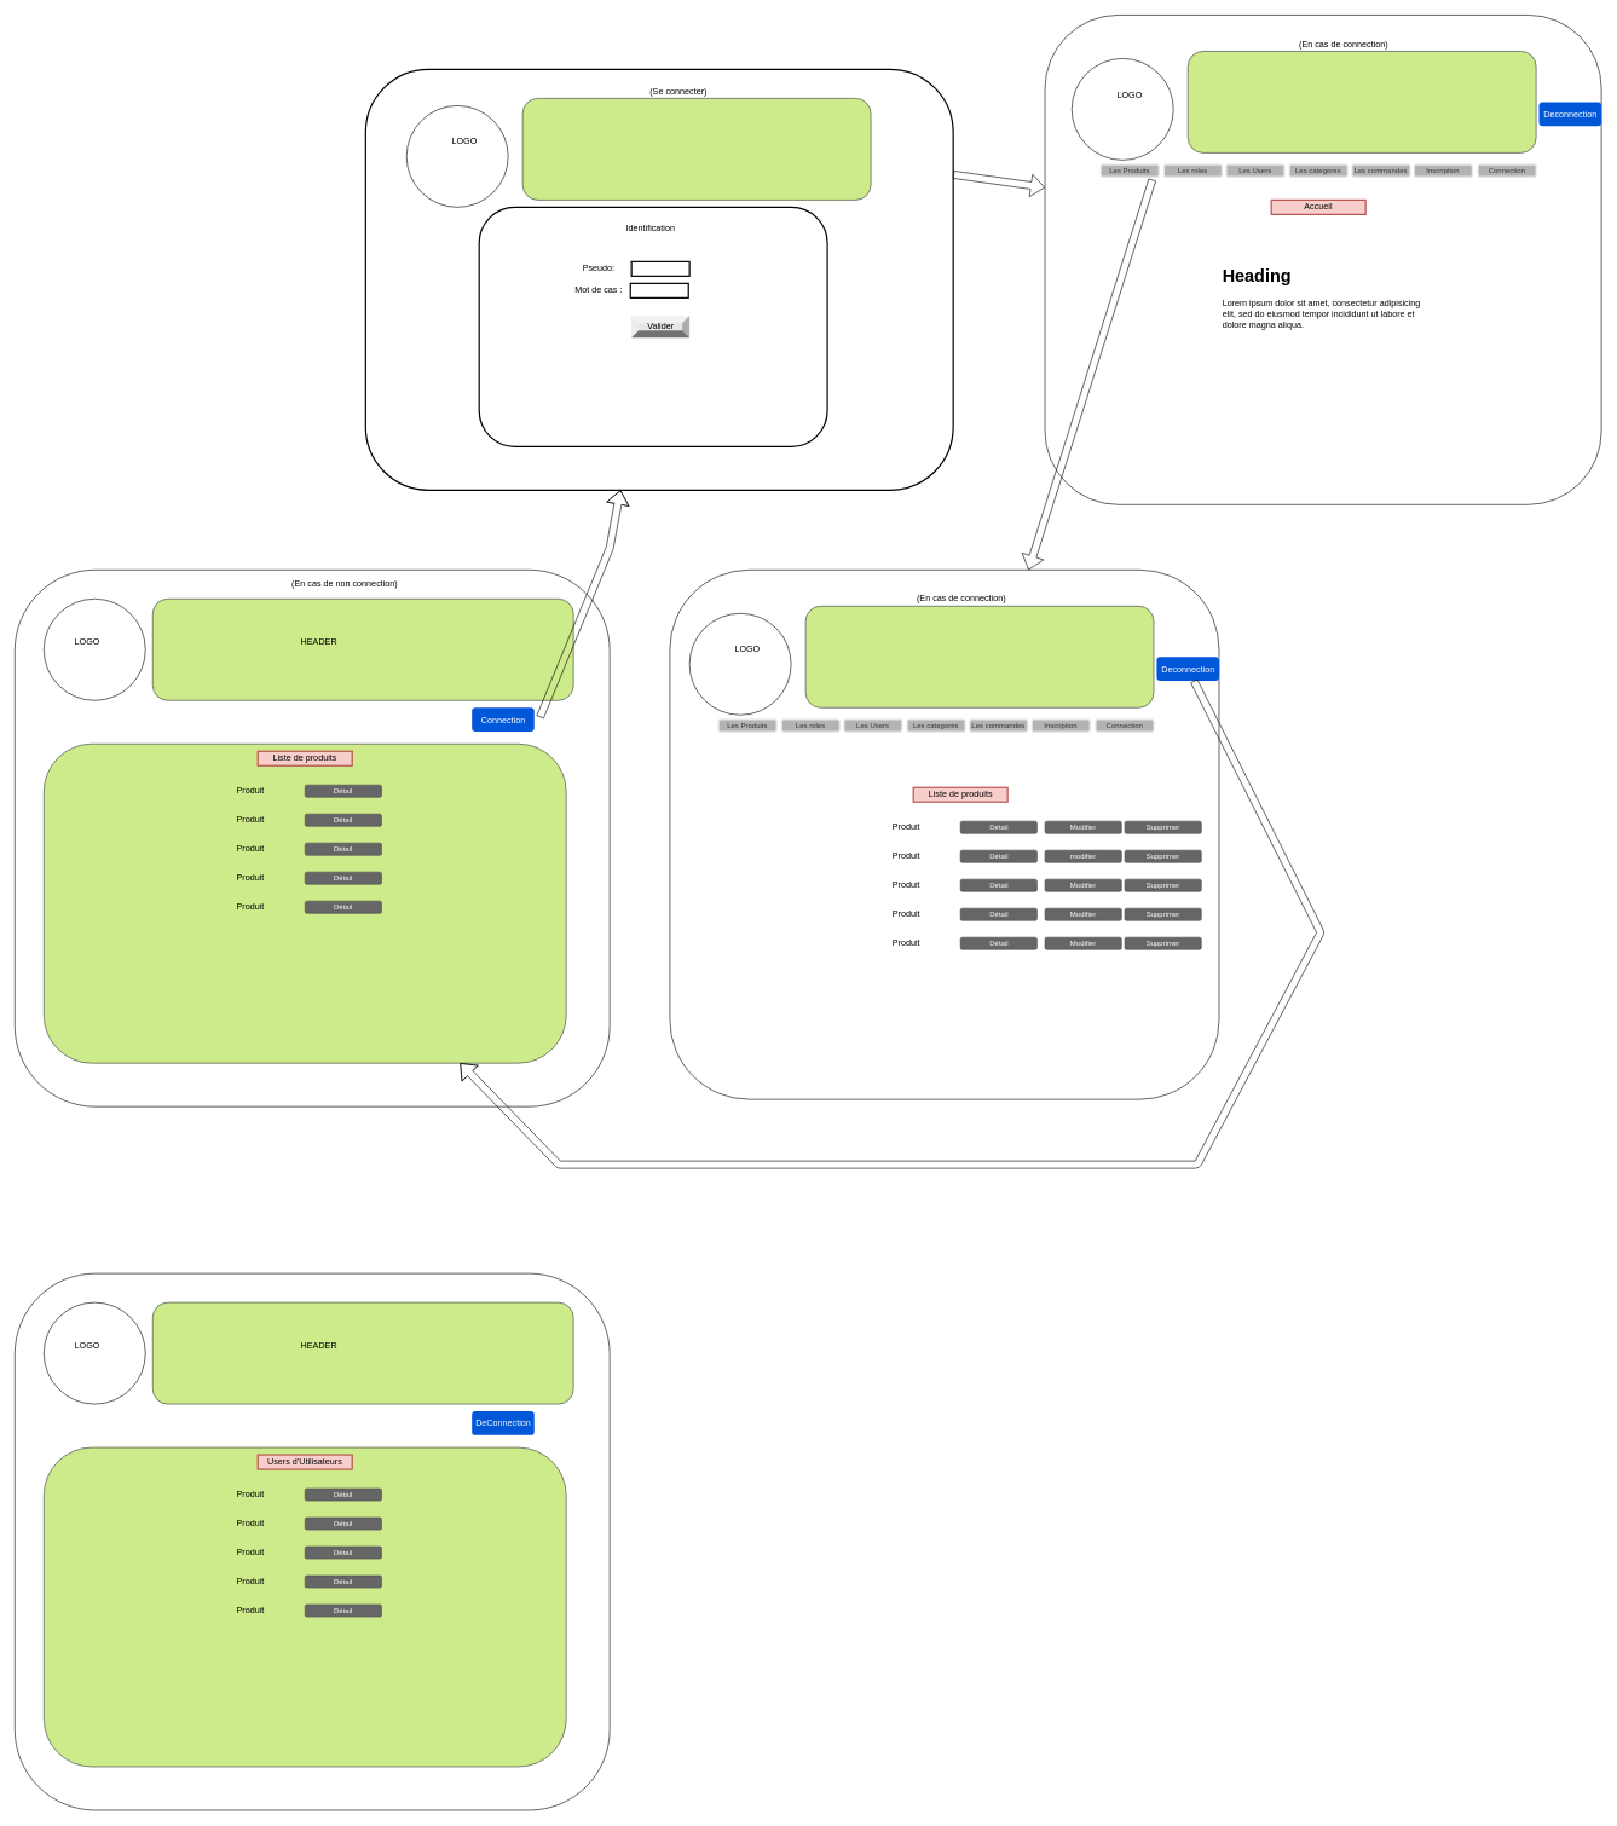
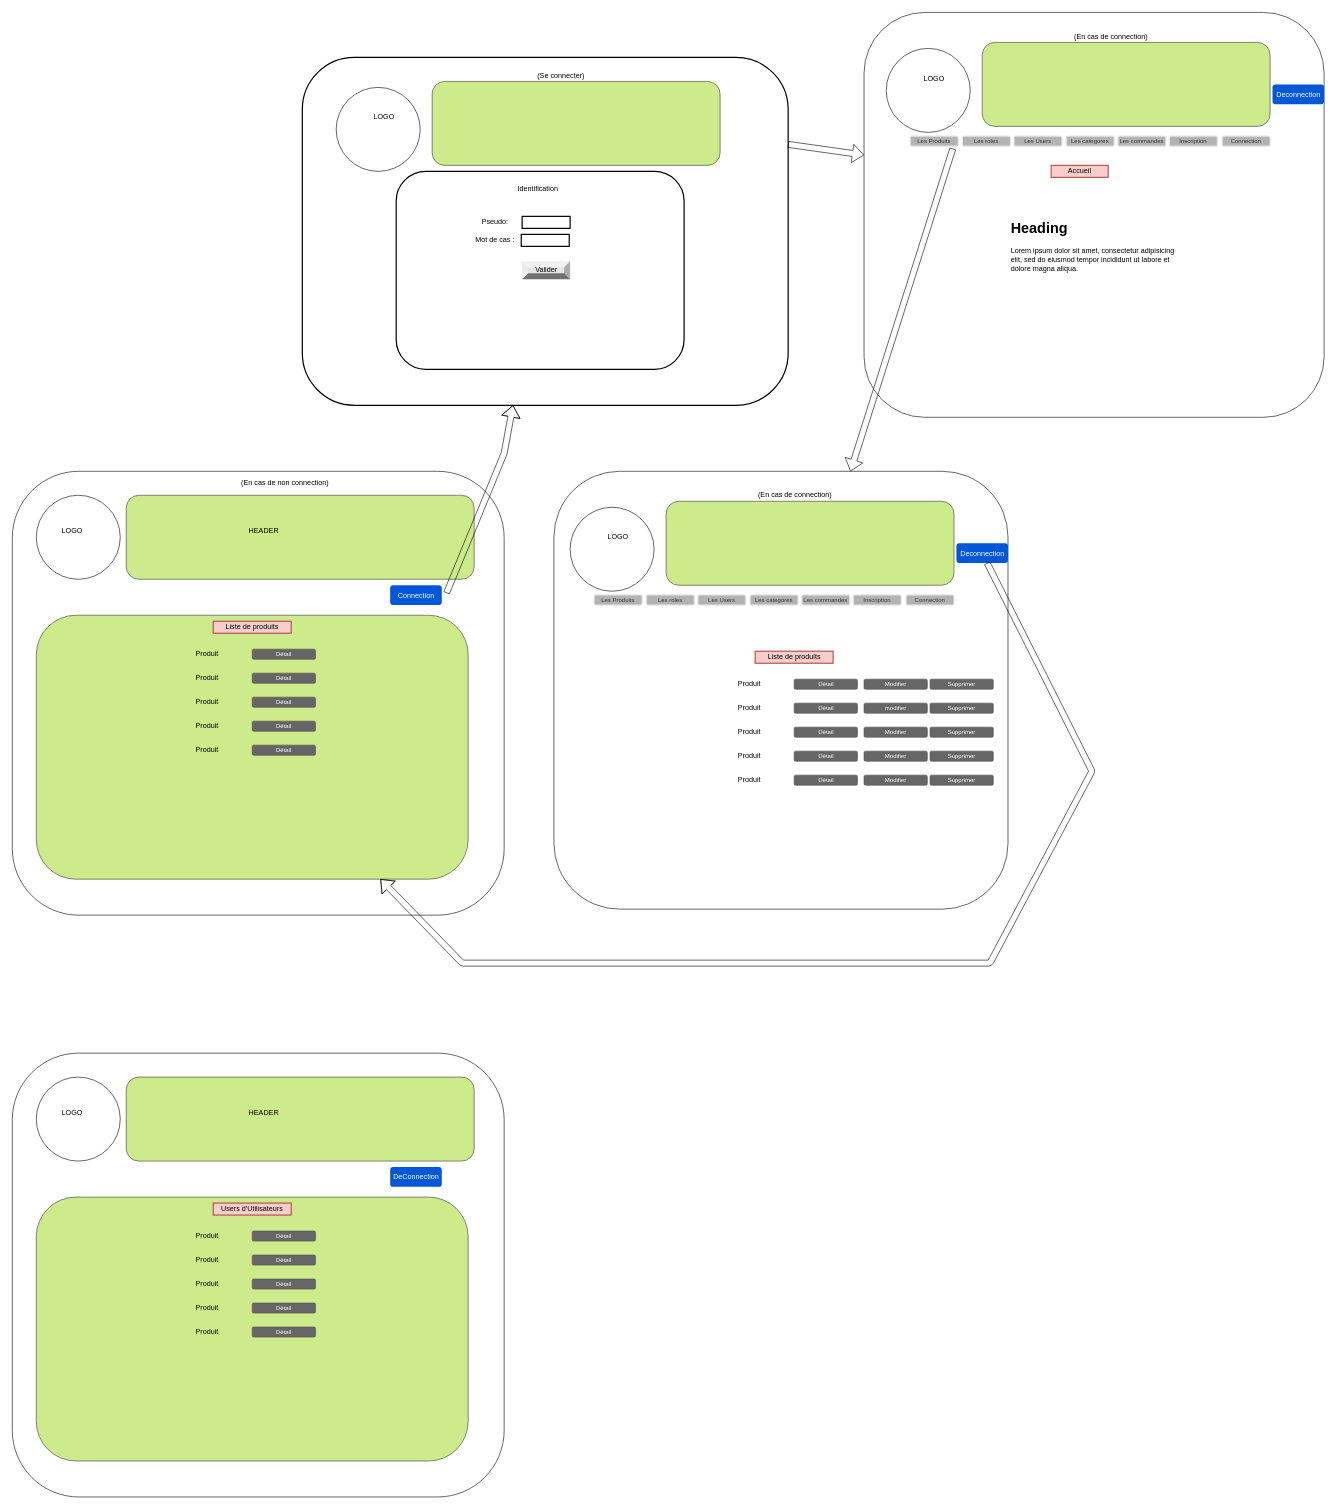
- <mxCell id="90" value="Accueil" style="text;html=1;strokeColor=#b85450;fillColor=#f8cecc;align=center;verticalAlign=middle;whiteSpace=wrap;rounded=0;strokeWidth=2;" vertex="1" parent="1"><mxGeometry x="1752" y="275" width="130" height="20" as="geometry" /></mxCell>
+ <mxCell id="90" value="Accueil" style="text;html=1;strokeColor=#b85450;fillColor=#f8cecc;align=center;verticalAlign=middle;whiteSpace=wrap;rounded=0;strokeWidth=2;" vertex="1" parent="1"><mxGeometry x="1752" y="275" width="95" height="20" as="geometry" /></mxCell>
